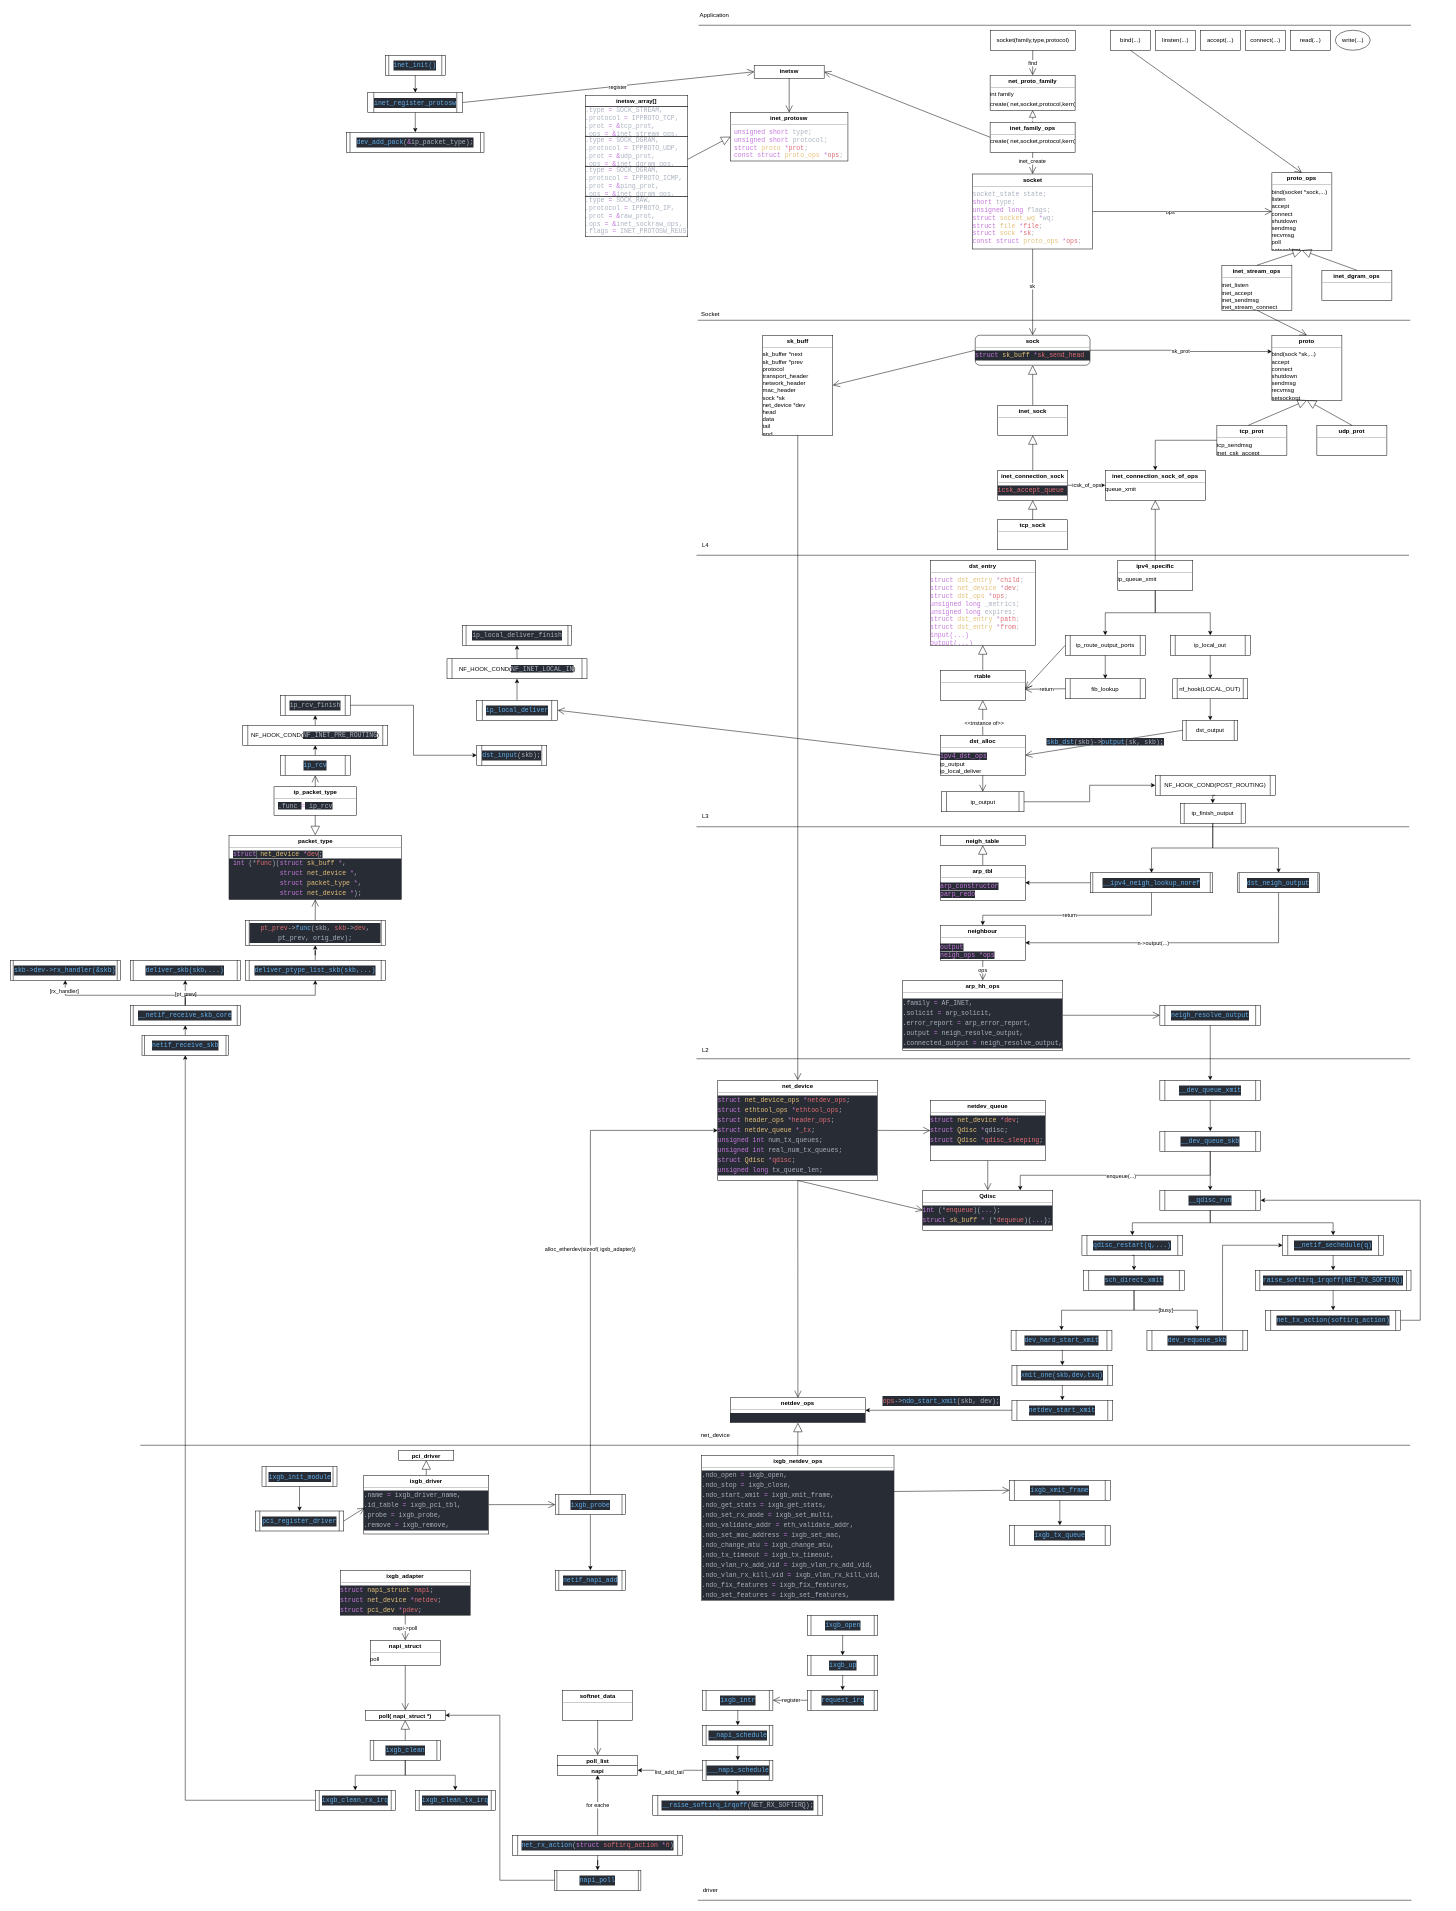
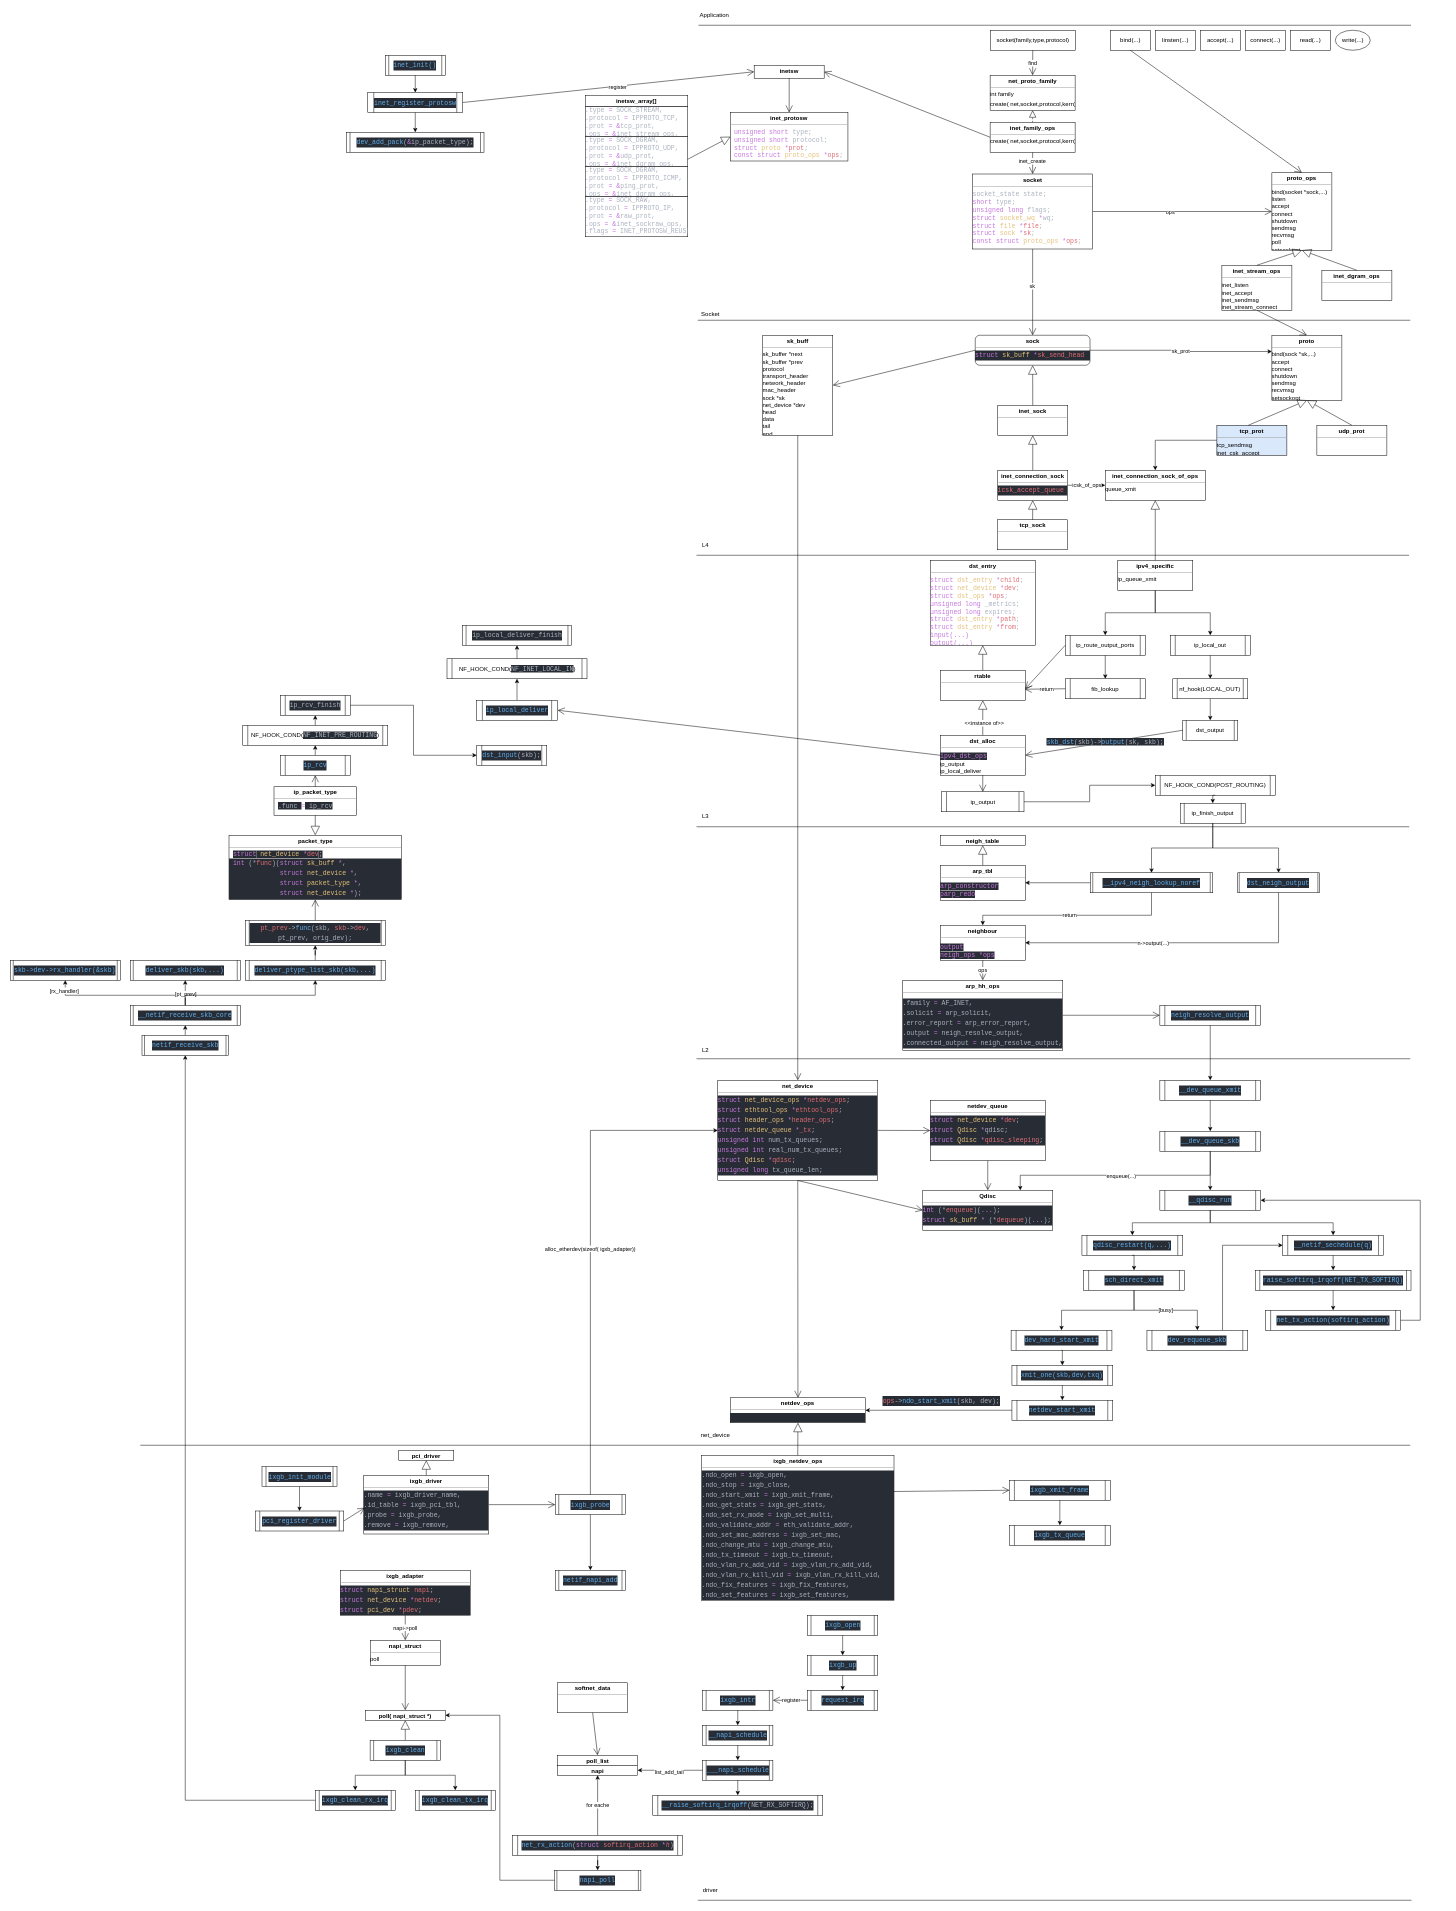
- <mxCell id="35" value="&lt;p style=&quot;margin: 0px ; margin-top: 4px ; text-align: center&quot;&gt;&lt;b&gt;tcp_prot&lt;/b&gt;&lt;/p&gt;&lt;hr size=&quot;1&quot;&gt;&lt;div style=&quot;height: 2px&quot;&gt;&lt;br&gt;&lt;/div&gt;&lt;div style=&quot;height: 2px&quot;&gt;&lt;span style=&quot;font-family: &amp;#34;helvetica&amp;#34; ; text-align: center&quot;&gt;tcp_sendmsg&lt;/span&gt;&lt;br style=&quot;font-family: &amp;#34;helvetica&amp;#34; ; text-align: center&quot;&gt;&lt;span style=&quot;font-family: &amp;#34;helvetica&amp;#34; ; text-align: center&quot;&gt;inet_csk_accept&lt;/span&gt;&lt;span style=&quot;text-align: center&quot;&gt;&lt;br&gt;&lt;/span&gt;&lt;/div&gt;" style="verticalAlign=top;align=left;overflow=fill;fontSize=12;fontFamily=Helvetica;html=1;" vertex="1" parent="1"><mxGeometry x="2433.25" y="850" width="140" height="60" as="geometry" /></mxCell>
+ <mxCell id="35" value="&lt;p style=&quot;margin: 0px ; margin-top: 4px ; text-align: center&quot;&gt;&lt;b&gt;tcp_prot&lt;/b&gt;&lt;/p&gt;&lt;hr size=&quot;1&quot;&gt;&lt;div style=&quot;height: 2px&quot;&gt;&lt;br&gt;&lt;/div&gt;&lt;div style=&quot;height: 2px&quot;&gt;&lt;span style=&quot;font-family: &amp;#34;helvetica&amp;#34; ; text-align: center&quot;&gt;tcp_sendmsg&lt;/span&gt;&lt;br style=&quot;font-family: &amp;#34;helvetica&amp;#34; ; text-align: center&quot;&gt;&lt;span style=&quot;font-family: &amp;#34;helvetica&amp;#34; ; text-align: center&quot;&gt;inet_csk_accept&lt;/span&gt;&lt;span style=&quot;text-align: center&quot;&gt;&lt;br&gt;&lt;/span&gt;&lt;/div&gt;" style="verticalAlign=top;align=left;overflow=fill;fontSize=12;fontFamily=Helvetica;html=1;fillColor=#dae8fc;" vertex="1" parent="1"><mxGeometry x="2433.25" y="850" width="140" height="60" as="geometry" /></mxCell>
- <mxCell id="210" value="&lt;p style=&quot;margin: 0px ; margin-top: 4px ; text-align: center&quot;&gt;&lt;b&gt;softnet_data&lt;/b&gt;&lt;/p&gt;&lt;hr size=&quot;1&quot;&gt;&lt;div style=&quot;height: 2px&quot;&gt;&lt;/div&gt;" style="verticalAlign=top;align=left;overflow=fill;fontSize=12;fontFamily=Helvetica;html=1;fillColor=none;gradientColor=none;" vertex="1" parent="1"><mxGeometry x="1124.75" y="3380" width="140" height="60" as="geometry" /></mxCell>
+ <mxCell id="210" value="&lt;p style=&quot;margin: 0px ; margin-top: 4px ; text-align: center&quot;&gt;&lt;b&gt;softnet_data&lt;/b&gt;&lt;/p&gt;&lt;hr size=&quot;1&quot;&gt;&lt;div style=&quot;height: 2px&quot;&gt;&lt;/div&gt;" style="verticalAlign=top;align=left;overflow=fill;fontSize=12;fontFamily=Helvetica;html=1;fillColor=none;gradientColor=none;" vertex="1" parent="1"><mxGeometry x="1114.75" y="3365" width="140" height="60" as="geometry" /></mxCell>
